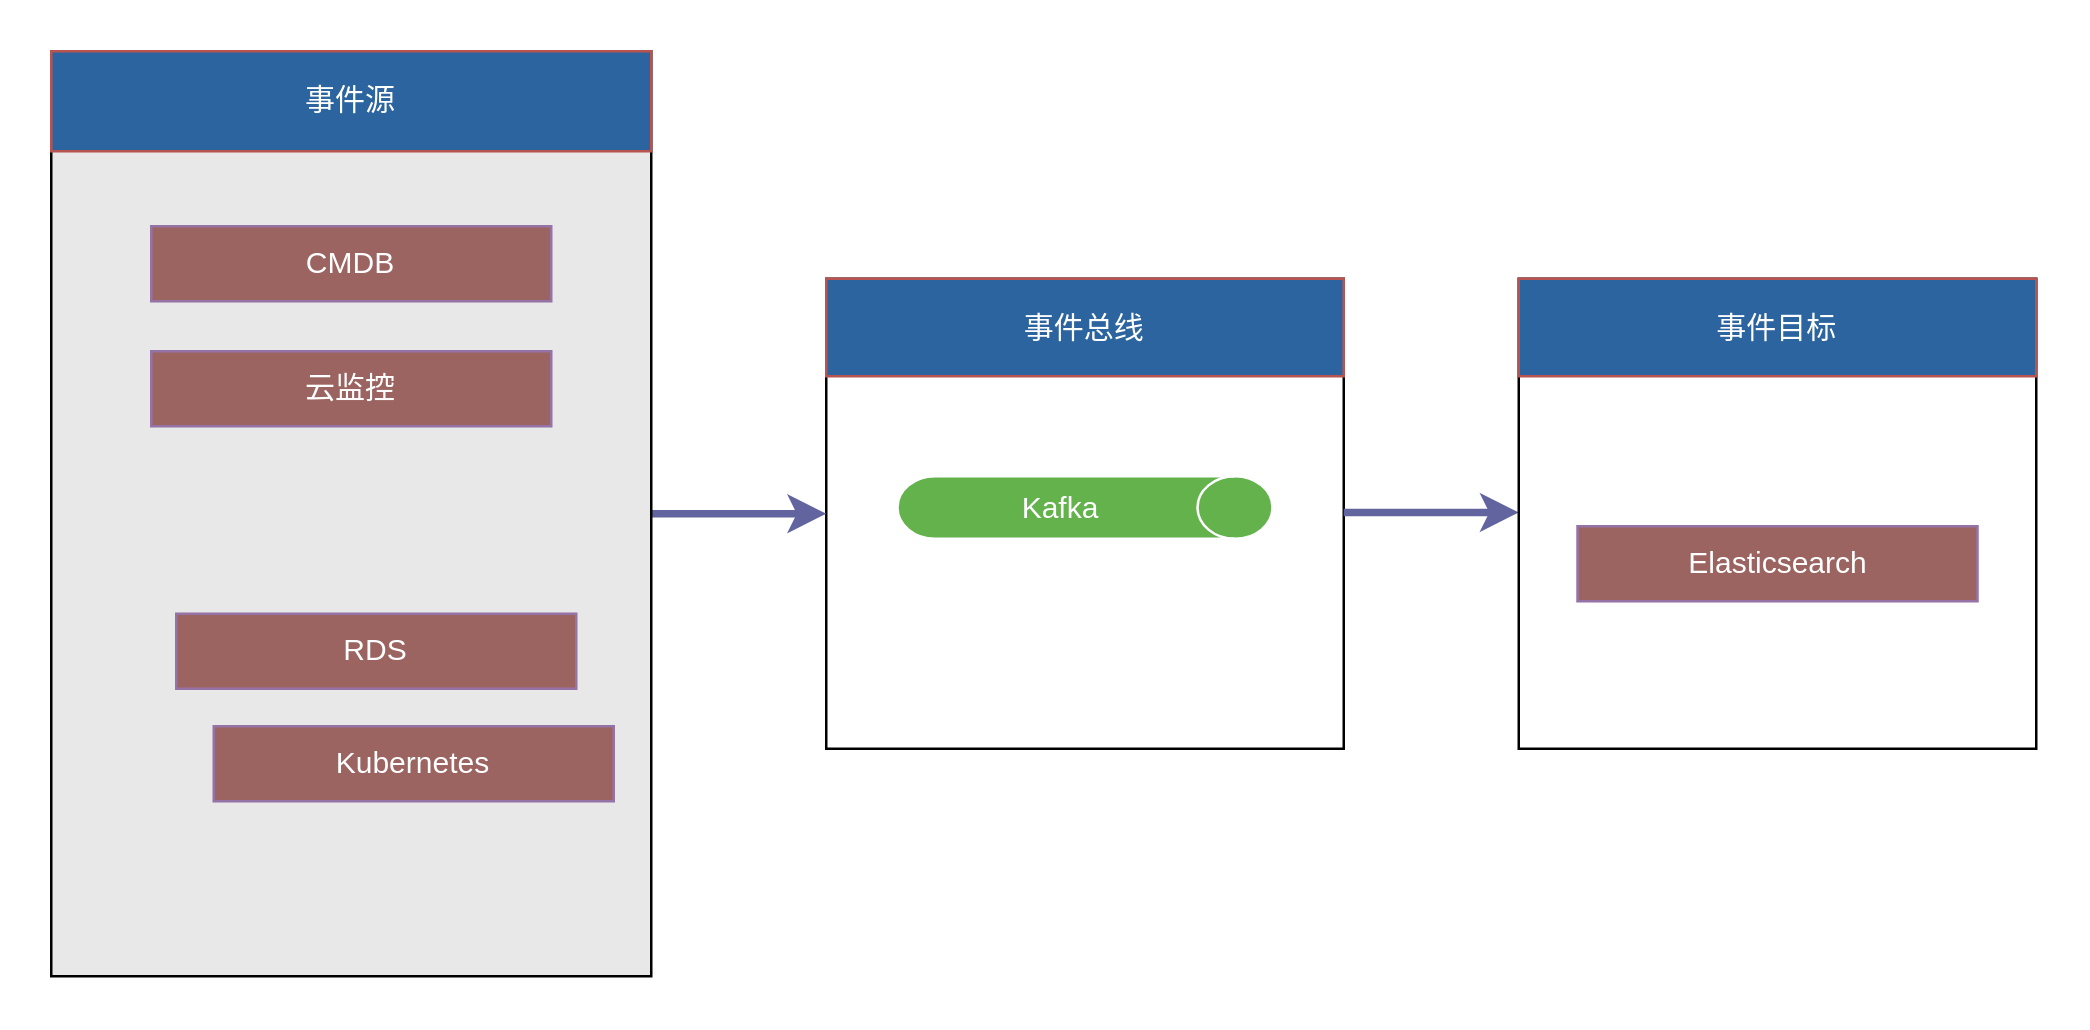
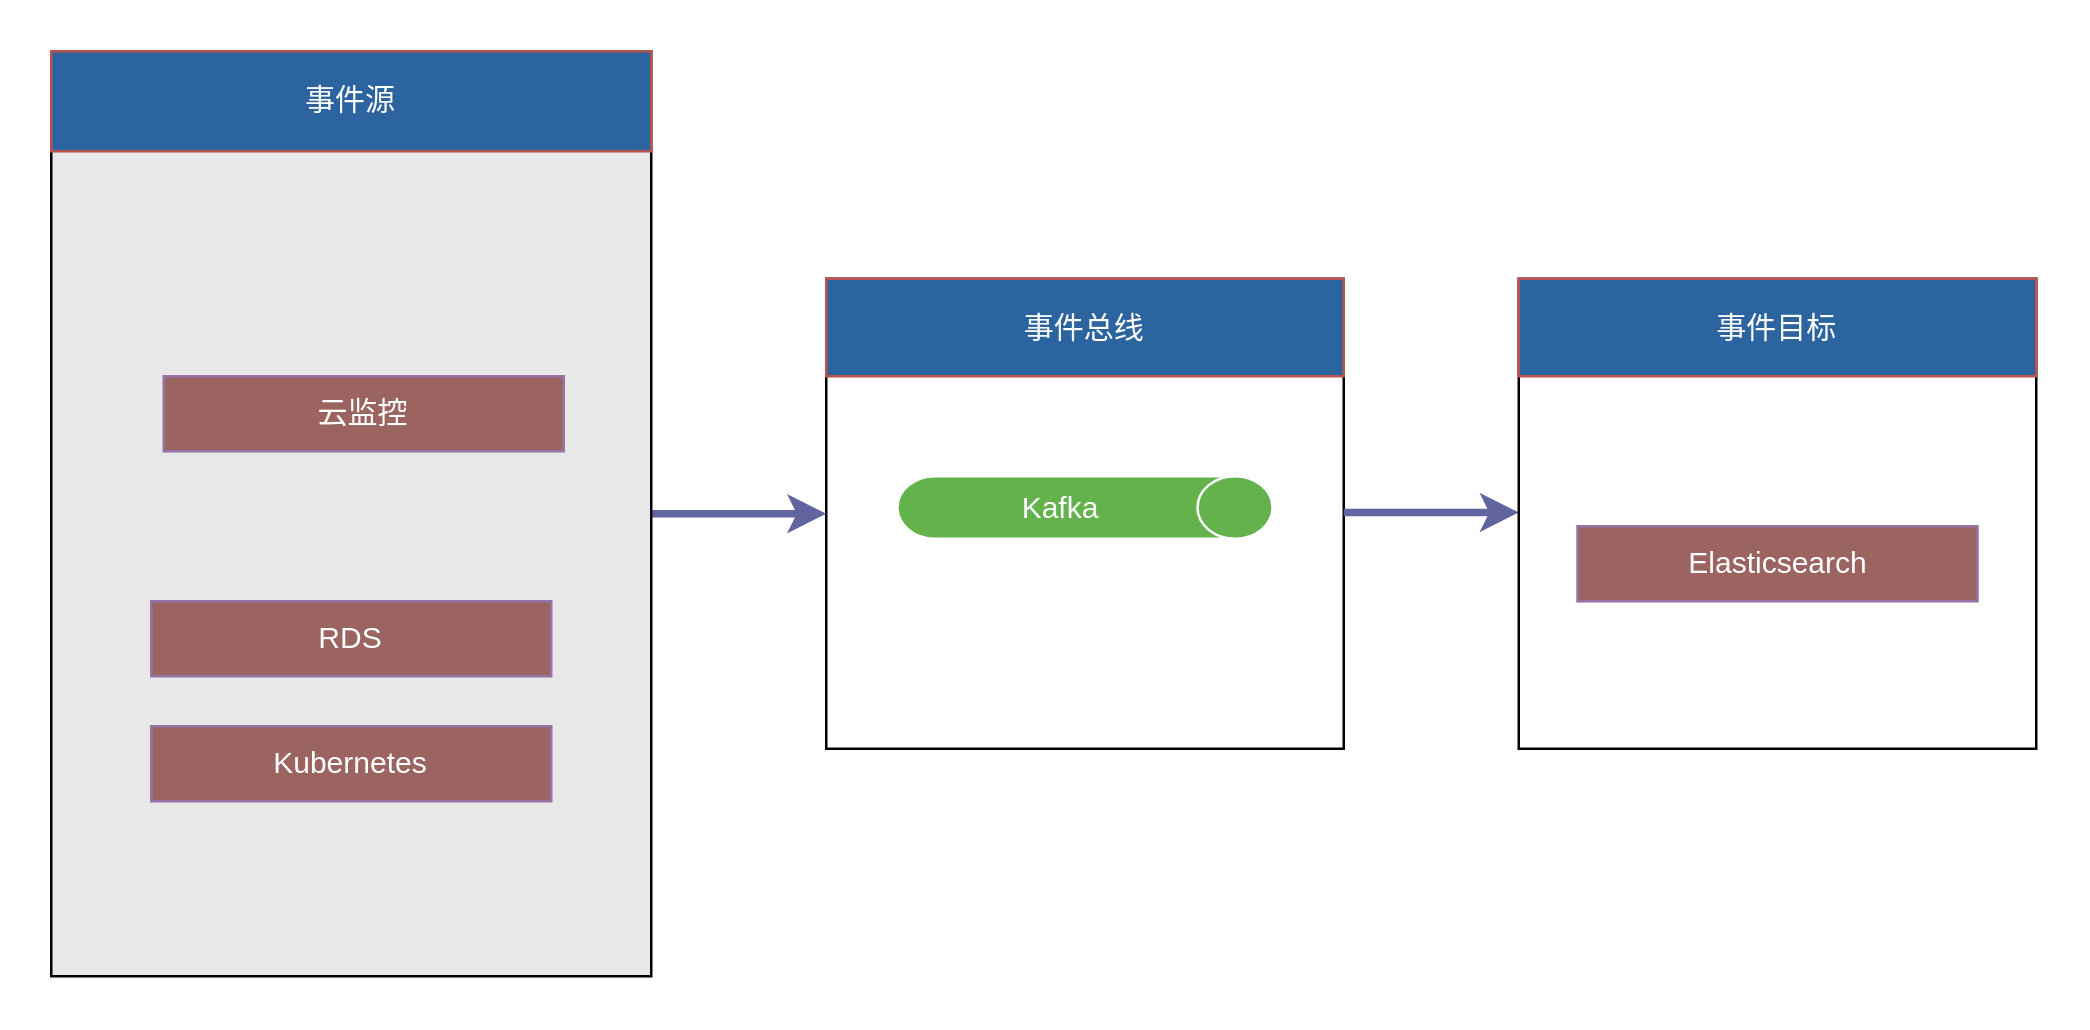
- <mxCell id="6" value="&lt;font color=&quot;#ffffff&quot;&gt;CMDB&lt;/font&gt;" style="text;html=1;align=center;verticalAlign=middle;whiteSpace=wrap;rounded=0;fillColor=#9C6460;strokeColor=#9673a6;" parent="1" vertex="1"><mxGeometry x="60" y="90" width="160" height="30" as="geometry" /></mxCell>
- <mxCell id="7" value="&lt;font color=&quot;#ffffff&quot;&gt;云监控&lt;/font&gt;" style="text;html=1;align=center;verticalAlign=middle;whiteSpace=wrap;rounded=0;fillColor=#9C6460;strokeColor=#9673a6;" parent="1" vertex="1"><mxGeometry x="60" y="140" width="160" height="30" as="geometry" /></mxCell>
+ <mxCell id="7" value="&lt;font color=&quot;#ffffff&quot;&gt;云监控&lt;/font&gt;" style="text;html=1;align=center;verticalAlign=middle;whiteSpace=wrap;rounded=0;fillColor=#9C6460;strokeColor=#9673a6;" parent="1" vertex="1"><mxGeometry x="65" y="150" width="160" height="30" as="geometry" /></mxCell>
- <mxCell id="8" value="&lt;font color=&quot;#ffffff&quot;&gt;RDS&lt;/font&gt;" style="text;html=1;align=center;verticalAlign=middle;whiteSpace=wrap;rounded=0;fillColor=#9C6460;strokeColor=#9673a6;" parent="1" vertex="1"><mxGeometry x="70" y="245" width="160" height="30" as="geometry" /></mxCell>
+ <mxCell id="8" value="&lt;font color=&quot;#ffffff&quot;&gt;RDS&lt;/font&gt;" style="text;html=1;align=center;verticalAlign=middle;whiteSpace=wrap;rounded=0;fillColor=#9C6460;strokeColor=#9673a6;" parent="1" vertex="1"><mxGeometry x="60" y="240" width="160" height="30" as="geometry" /></mxCell>
- <mxCell id="9" value="&lt;font color=&quot;#ffffff&quot;&gt;Kubernetes&lt;/font&gt;" style="text;html=1;align=center;verticalAlign=middle;whiteSpace=wrap;rounded=0;fillColor=#9C6460;strokeColor=#9673a6;" parent="1" vertex="1"><mxGeometry x="85" y="290" width="160" height="30" as="geometry" /></mxCell>
+ <mxCell id="9" value="&lt;font color=&quot;#ffffff&quot;&gt;Kubernetes&lt;/font&gt;" style="text;html=1;align=center;verticalAlign=middle;whiteSpace=wrap;rounded=0;fillColor=#9C6460;strokeColor=#9673a6;" parent="1" vertex="1"><mxGeometry x="60" y="290" width="160" height="30" as="geometry" /></mxCell>
